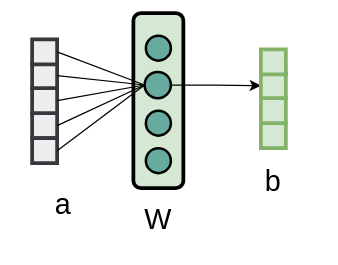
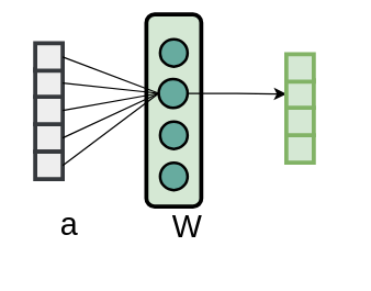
- <mxCell id="23" value="b" style="text;html=1;align=center;verticalAlign=middle;whiteSpace=wrap;rounded=0;fontSize=23;strokeWidth=4;" vertex="1" parent="1"><mxGeometry x="188" y="130" width="60" height="30" as="geometry" /></mxCell>
- <mxCell id="22" value="W" style="text;html=1;align=center;verticalAlign=middle;whiteSpace=wrap;rounded=0;fontSize=23;strokeWidth=4;" vertex="1" parent="1"><mxGeometry x="95.5" y="160" width="60" height="30" as="geometry" /></mxCell>
+ <mxCell id="22" value="W" style="text;html=1;align=center;verticalAlign=middle;whiteSpace=wrap;rounded=0;fontSize=23;strokeWidth=4;" vertex="1" parent="1"><mxGeometry x="105.5" y="150" width="60" height="30" as="geometry" /></mxCell>
